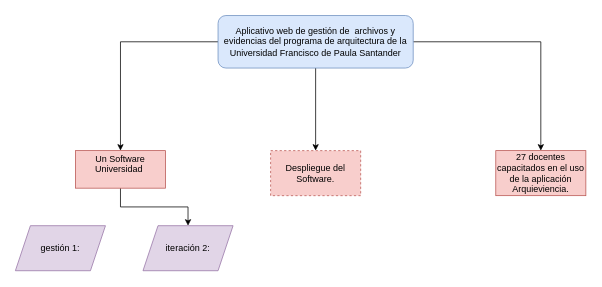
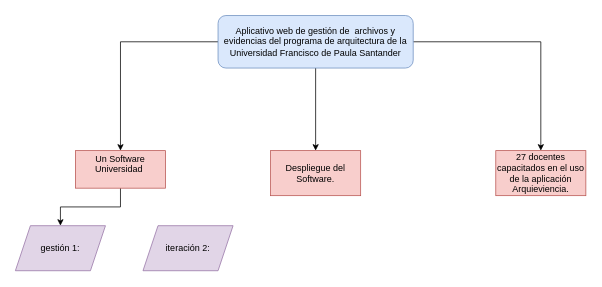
- <mxCell id="9" value="Despliegue del Software." style="rounded=0;whiteSpace=wrap;html=1;fillColor=#f8cecc;strokeColor=#b85450;dashed=1;" vertex="1" parent="1"><mxGeometry x="360" y="200" width="120" height="60" as="geometry" /></mxCell>
+ <mxCell id="9" value="Despliegue del Software." style="rounded=0;whiteSpace=wrap;html=1;fillColor=#f8cecc;strokeColor=#b85450;" vertex="1" parent="1"><mxGeometry x="360" y="200" width="120" height="60" as="geometry" /></mxCell>
- <mxCell id="7" style="edgeStyle=orthogonalEdgeStyle;rounded=0;orthogonalLoop=1;jettySize=auto;html=1;" edge="1" parent="1" source="8" target="12"><mxGeometry relative="1" as="geometry" /></mxCell>
+ <mxCell id="6" style="edgeStyle=orthogonalEdgeStyle;rounded=0;orthogonalLoop=1;jettySize=auto;html=1;" edge="1" parent="1" source="8" target="11"><mxGeometry relative="1" as="geometry" /></mxCell>
